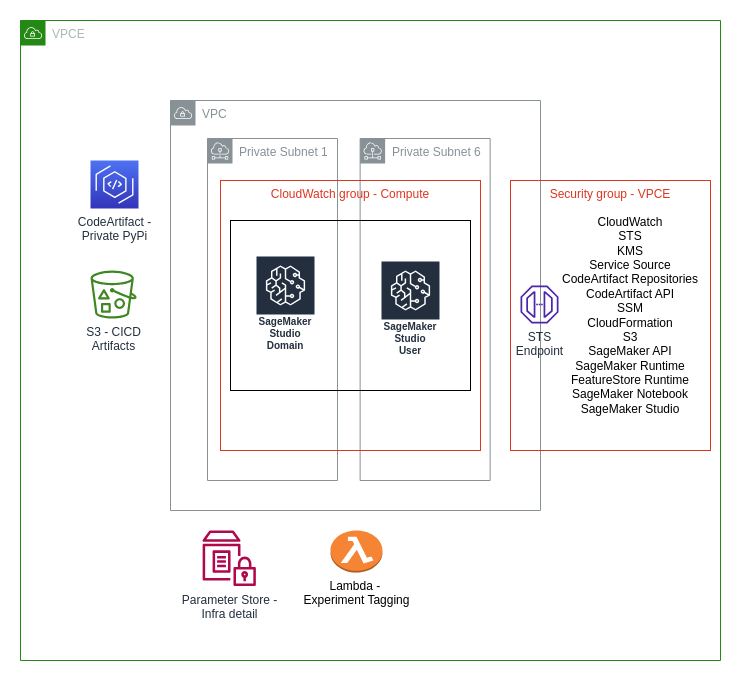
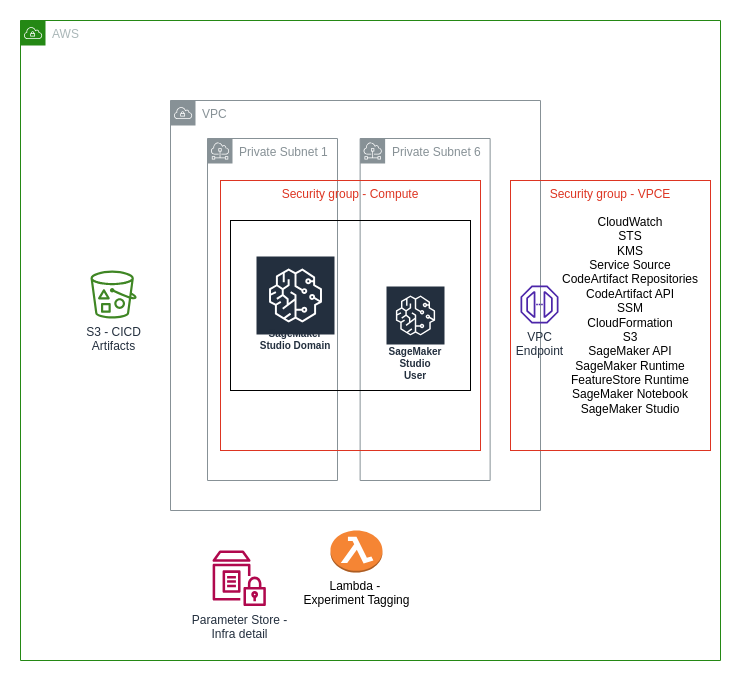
- <mxCell id="5" value="VPCE" style="points=[[0,0],[0.25,0],[0.5,0],[0.75,0],[1,0],[1,0.25],[1,0.5],[1,0.75],[1,1],[0.75,1],[0.5,1],[0.25,1],[0,1],[0,0.75],[0,0.5],[0,0.25]];outlineConnect=0;gradientColor=none;html=1;whiteSpace=wrap;fontSize=12;fontStyle=0;container=1;pointerEvents=0;collapsible=0;recursiveResize=0;shape=mxgraph.aws4.group;grIcon=mxgraph.aws4.group_vpc;strokeColor=#248814;fillColor=none;verticalAlign=top;align=left;spacingLeft=30;fontColor=#AAB7B8;dashed=0;" parent="1" vertex="1"><mxGeometry x="20" y="20" width="700" height="640" as="geometry" /></mxCell>
+ <mxCell id="5" value="AWS" style="points=[[0,0],[0.25,0],[0.5,0],[0.75,0],[1,0],[1,0.25],[1,0.5],[1,0.75],[1,1],[0.75,1],[0.5,1],[0.25,1],[0,1],[0,0.75],[0,0.5],[0,0.25]];outlineConnect=0;gradientColor=none;html=1;whiteSpace=wrap;fontSize=12;fontStyle=0;container=1;pointerEvents=0;collapsible=0;recursiveResize=0;shape=mxgraph.aws4.group;grIcon=mxgraph.aws4.group_vpc;strokeColor=#248814;fillColor=none;verticalAlign=top;align=left;spacingLeft=30;fontColor=#AAB7B8;dashed=0;" parent="1" vertex="1"><mxGeometry x="20" y="20" width="700" height="640" as="geometry" /></mxCell>
- <mxCell id="7" value="CodeArtifact -&lt;br&gt;Private PyPi" style="sketch=0;points=[[0,0,0],[0.25,0,0],[0.5,0,0],[0.75,0,0],[1,0,0],[0,1,0],[0.25,1,0],[0.5,1,0],[0.75,1,0],[1,1,0],[0,0.25,0],[0,0.5,0],[0,0.75,0],[1,0.25,0],[1,0.5,0],[1,0.75,0]];outlineConnect=0;fontColor=#232F3E;gradientColor=#4D72F3;gradientDirection=north;fillColor=#3334B9;strokeColor=#ffffff;dashed=0;verticalLabelPosition=bottom;verticalAlign=top;align=center;html=1;fontSize=12;fontStyle=0;aspect=fixed;shape=mxgraph.aws4.resourceIcon;resIcon=mxgraph.aws4.codeartifact;" parent="5" vertex="1"><mxGeometry x="70" y="140" width="48" height="48" as="geometry" /></mxCell>
- <mxCell id="11" value="CloudWatch group - Compute" style="fillColor=none;strokeColor=#DD3522;verticalAlign=top;fontStyle=0;fontColor=#DD3522;" parent="5" vertex="1"><mxGeometry x="200" y="160" width="260" height="270" as="geometry" /></mxCell>
+ <mxCell id="11" value="Security group - Compute" style="fillColor=none;strokeColor=#DD3522;verticalAlign=top;fontStyle=0;fontColor=#DD3522;" parent="5" vertex="1"><mxGeometry x="200" y="160" width="260" height="270" as="geometry" /></mxCell>
- <mxCell id="12" value="SageMaker Studio Domain" style="sketch=0;outlineConnect=0;fontColor=#232F3E;gradientColor=none;strokeColor=#ffffff;fillColor=#232F3E;dashed=0;verticalLabelPosition=middle;verticalAlign=bottom;align=center;html=1;whiteSpace=wrap;fontSize=10;fontStyle=1;spacing=3;shape=mxgraph.aws4.productIcon;prIcon=mxgraph.aws4.sagemaker;" parent="5" vertex="1"><mxGeometry x="235" y="235" width="60" height="100" as="geometry" /></mxCell>
+ <mxCell id="12" value="SageMaker Studio Domain" style="sketch=0;outlineConnect=0;fontColor=#232F3E;gradientColor=none;strokeColor=#ffffff;fillColor=#232F3E;dashed=0;verticalLabelPosition=middle;verticalAlign=bottom;align=center;html=1;whiteSpace=wrap;fontSize=10;fontStyle=1;spacing=3;shape=mxgraph.aws4.productIcon;prIcon=mxgraph.aws4.sagemaker;" parent="5" vertex="1"><mxGeometry x="235" y="235" width="80" height="100" as="geometry" /></mxCell>
- <mxCell id="13" value="SageMaker Studio User" style="sketch=0;outlineConnect=0;fontColor=#232F3E;gradientColor=none;strokeColor=#ffffff;fillColor=#232F3E;dashed=0;verticalLabelPosition=middle;verticalAlign=bottom;align=center;html=1;whiteSpace=wrap;fontSize=10;fontStyle=1;spacing=3;shape=mxgraph.aws4.productIcon;prIcon=mxgraph.aws4.sagemaker;" parent="5" vertex="1"><mxGeometry x="360" y="240" width="60" height="100" as="geometry" /></mxCell>
+ <mxCell id="13" value="SageMaker Studio User" style="sketch=0;outlineConnect=0;fontColor=#232F3E;gradientColor=none;strokeColor=#ffffff;fillColor=#232F3E;dashed=0;verticalLabelPosition=middle;verticalAlign=bottom;align=center;html=1;whiteSpace=wrap;fontSize=10;fontStyle=1;spacing=3;shape=mxgraph.aws4.productIcon;prIcon=mxgraph.aws4.sagemaker;" parent="5" vertex="1"><mxGeometry x="365" y="265" width="60" height="100" as="geometry" /></mxCell>
- <mxCell id="15" value="STS&lt;br&gt;Endpoint" style="sketch=0;outlineConnect=0;fontColor=#232F3E;gradientColor=none;fillColor=#4D27AA;strokeColor=none;dashed=0;verticalLabelPosition=bottom;verticalAlign=top;align=center;html=1;fontSize=12;fontStyle=0;aspect=fixed;pointerEvents=1;shape=mxgraph.aws4.endpoint;" parent="1" vertex="1"><mxGeometry x="520" y="285" width="38" height="38" as="geometry" /></mxCell>
+ <mxCell id="15" value="VPC&lt;br&gt;Endpoint" style="sketch=0;outlineConnect=0;fontColor=#232F3E;gradientColor=none;fillColor=#4D27AA;strokeColor=none;dashed=0;verticalLabelPosition=bottom;verticalAlign=top;align=center;html=1;fontSize=12;fontStyle=0;aspect=fixed;pointerEvents=1;shape=mxgraph.aws4.endpoint;" parent="1" vertex="1"><mxGeometry x="520" y="285" width="38" height="38" as="geometry" /></mxCell>
- <mxCell id="14" value="Parameter Store -&lt;br&gt;Infra detail" style="sketch=0;outlineConnect=0;fontColor=#232F3E;gradientColor=none;fillColor=#B0084D;strokeColor=none;dashed=0;verticalLabelPosition=bottom;verticalAlign=top;align=center;html=1;fontSize=12;fontStyle=0;aspect=fixed;pointerEvents=1;shape=mxgraph.aws4.parameter_store;" vertex="1" parent="5"><mxGeometry x="182" y="510" width="53.36" height="55.5" as="geometry" /></mxCell>
+ <mxCell id="14" value="Parameter Store -&lt;br&gt;Infra detail" style="sketch=0;outlineConnect=0;fontColor=#232F3E;gradientColor=none;fillColor=#B0084D;strokeColor=none;dashed=0;verticalLabelPosition=bottom;verticalAlign=top;align=center;html=1;fontSize=12;fontStyle=0;aspect=fixed;pointerEvents=1;shape=mxgraph.aws4.parameter_store;" vertex="1" parent="5"><mxGeometry x="192" y="530" width="53.36" height="55.5" as="geometry" /></mxCell>
